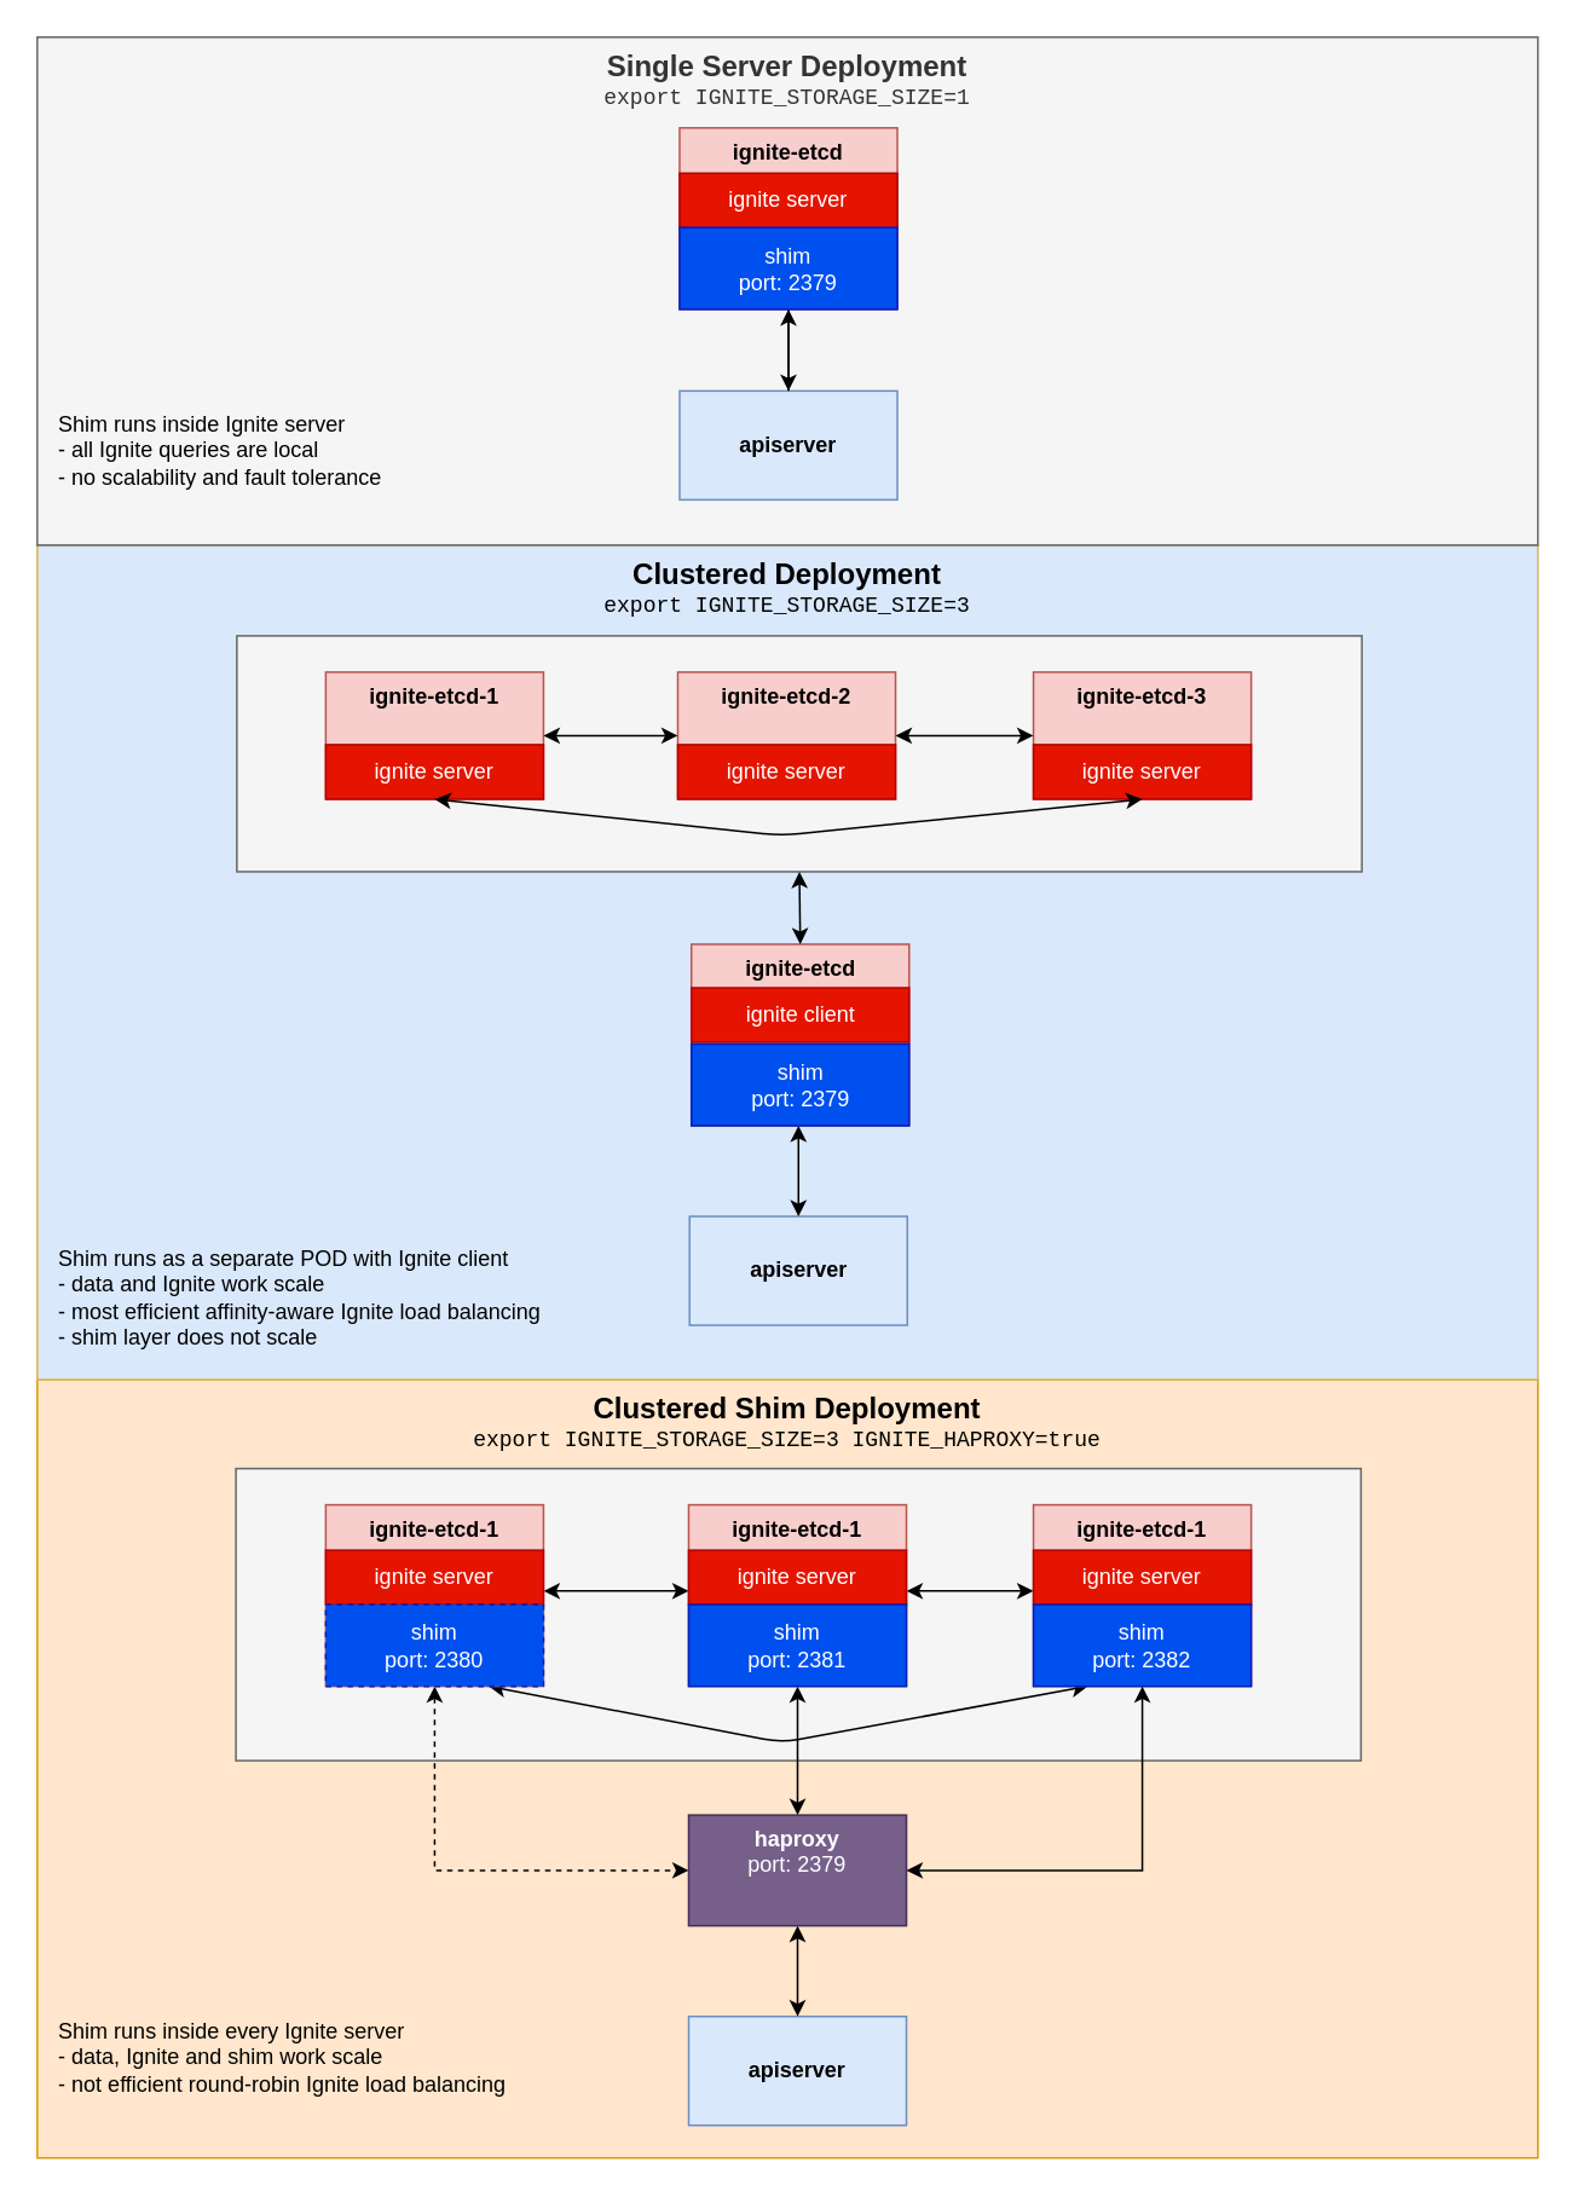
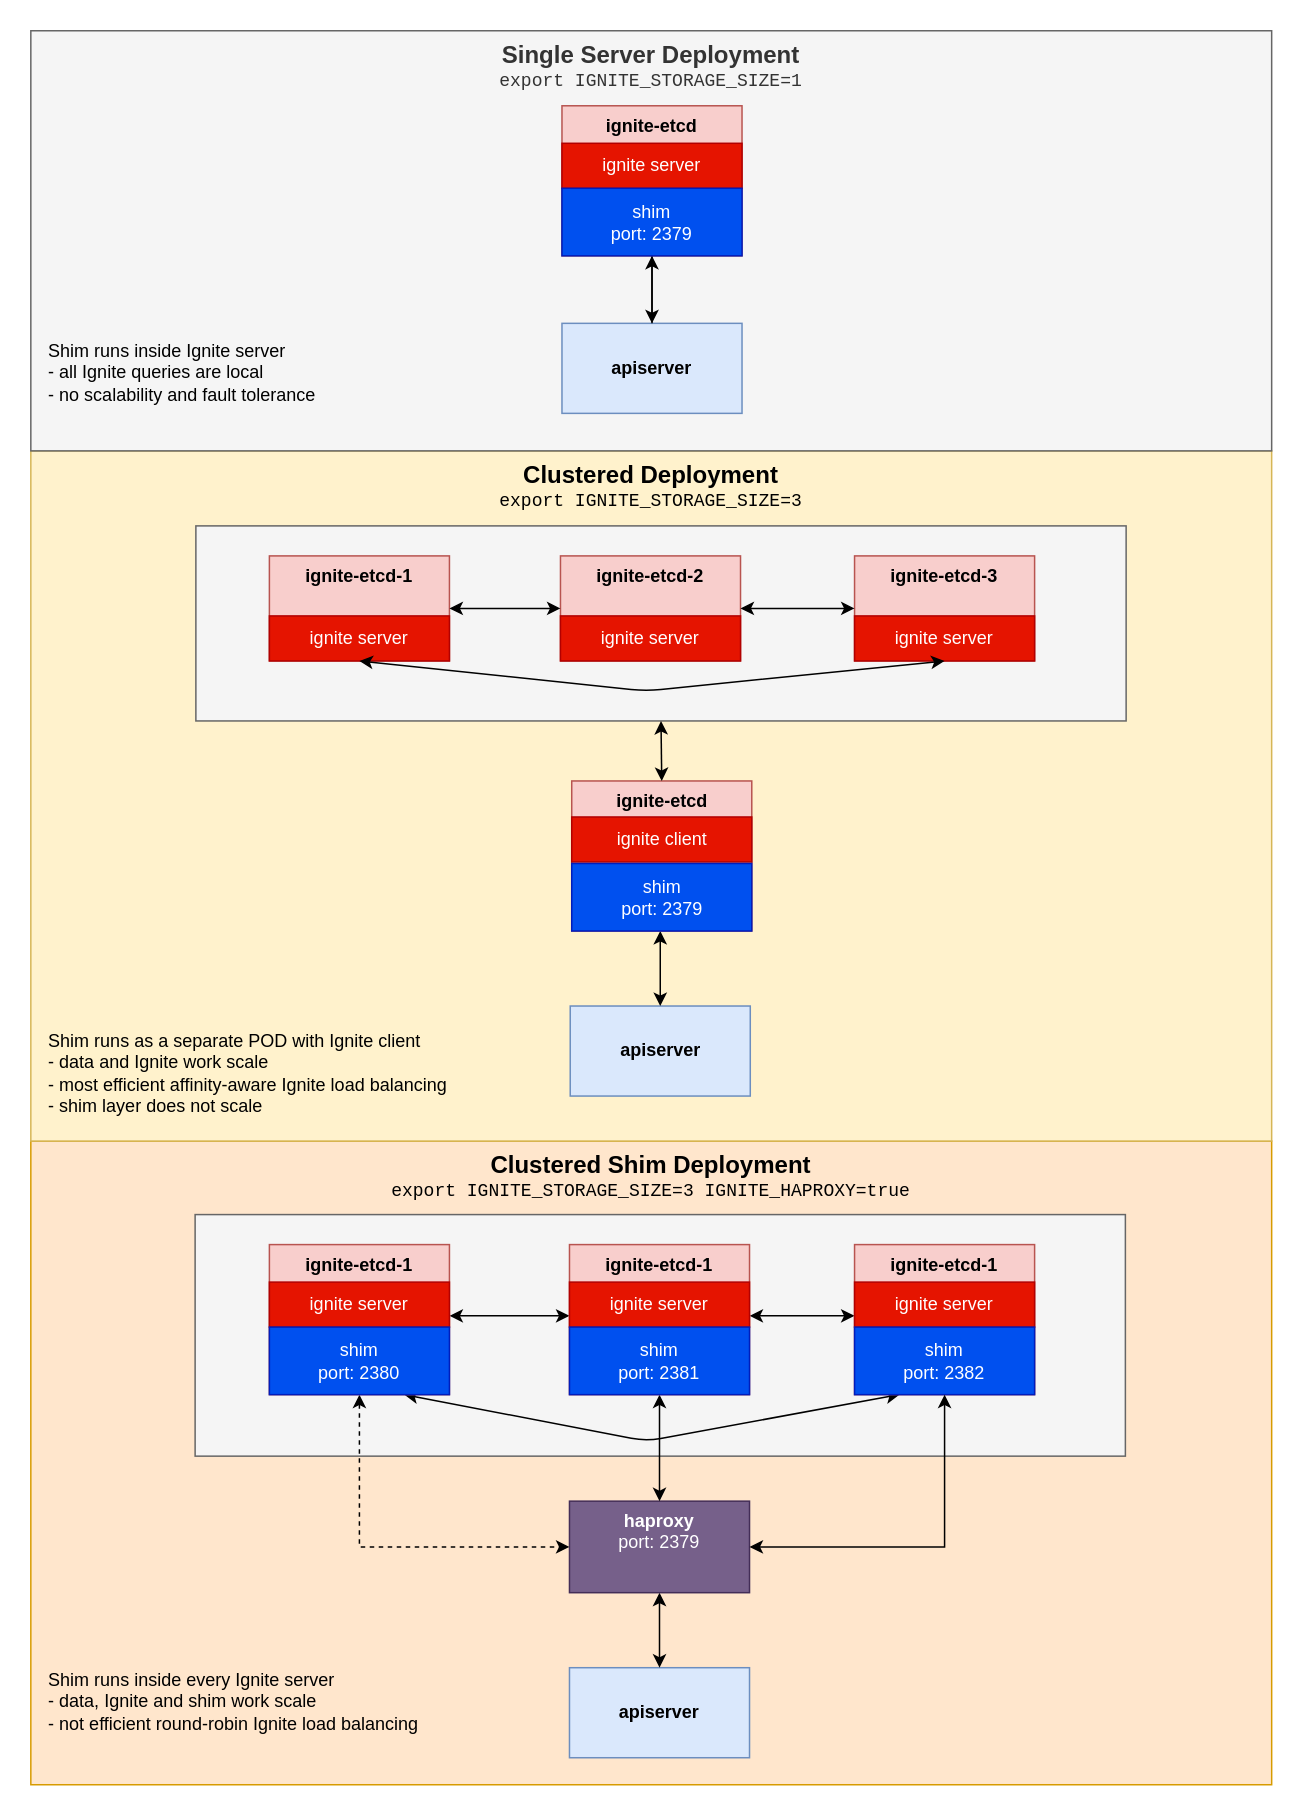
- <mxCell id="3" value="&lt;font&gt;&lt;span style=&quot;font-weight: bold&quot;&gt;&lt;font style=&quot;font-size: 16px&quot;&gt;Clustered Deployment&lt;/font&gt;&lt;/span&gt;&lt;font style=&quot;font-size: 12px&quot;&gt; &lt;br&gt;&lt;/font&gt;&lt;/font&gt;&lt;font style=&quot;font-size: 12px&quot; face=&quot;Courier New&quot;&gt;export IGNITE_STORAGE_SIZE=3&lt;/font&gt;" style="rounded=0;whiteSpace=wrap;html=1;fillColor=#dae8fc;verticalAlign=top;align=center;strokeColor=#d6b656;" vertex="1" parent="1"><mxGeometry y="300" width="827" height="460" as="geometry" x="20" /></mxCell>
+ <mxCell id="3" value="&lt;font&gt;&lt;span style=&quot;font-weight: bold&quot;&gt;&lt;font style=&quot;font-size: 16px&quot;&gt;Clustered Deployment&lt;/font&gt;&lt;/span&gt;&lt;font style=&quot;font-size: 12px&quot;&gt; &lt;br&gt;&lt;/font&gt;&lt;/font&gt;&lt;font style=&quot;font-size: 12px&quot; face=&quot;Courier New&quot;&gt;export IGNITE_STORAGE_SIZE=3&lt;/font&gt;" style="rounded=0;whiteSpace=wrap;html=1;fillColor=#fff2cc;verticalAlign=top;align=center;strokeColor=#d6b656;" vertex="1" parent="1"><mxGeometry y="300" width="827" height="460" as="geometry" x="20" /></mxCell>
- <mxCell id="38" value="shim&lt;br&gt;port: 2380" style="rounded=0;whiteSpace=wrap;html=1;fillColor=#0050ef;align=center;strokeColor=#001DBC;fontColor=#ffffff;dashed=1;" vertex="1" parent="1"><mxGeometry x="179" y="884" width="120" height="45" as="geometry" /></mxCell>
+ <mxCell id="38" value="shim&lt;br&gt;port: 2380" style="rounded=0;whiteSpace=wrap;html=1;fillColor=#0050ef;align=center;strokeColor=#001DBC;fontColor=#ffffff;" vertex="1" parent="1"><mxGeometry x="179" y="884" width="120" height="45" as="geometry" /></mxCell>
